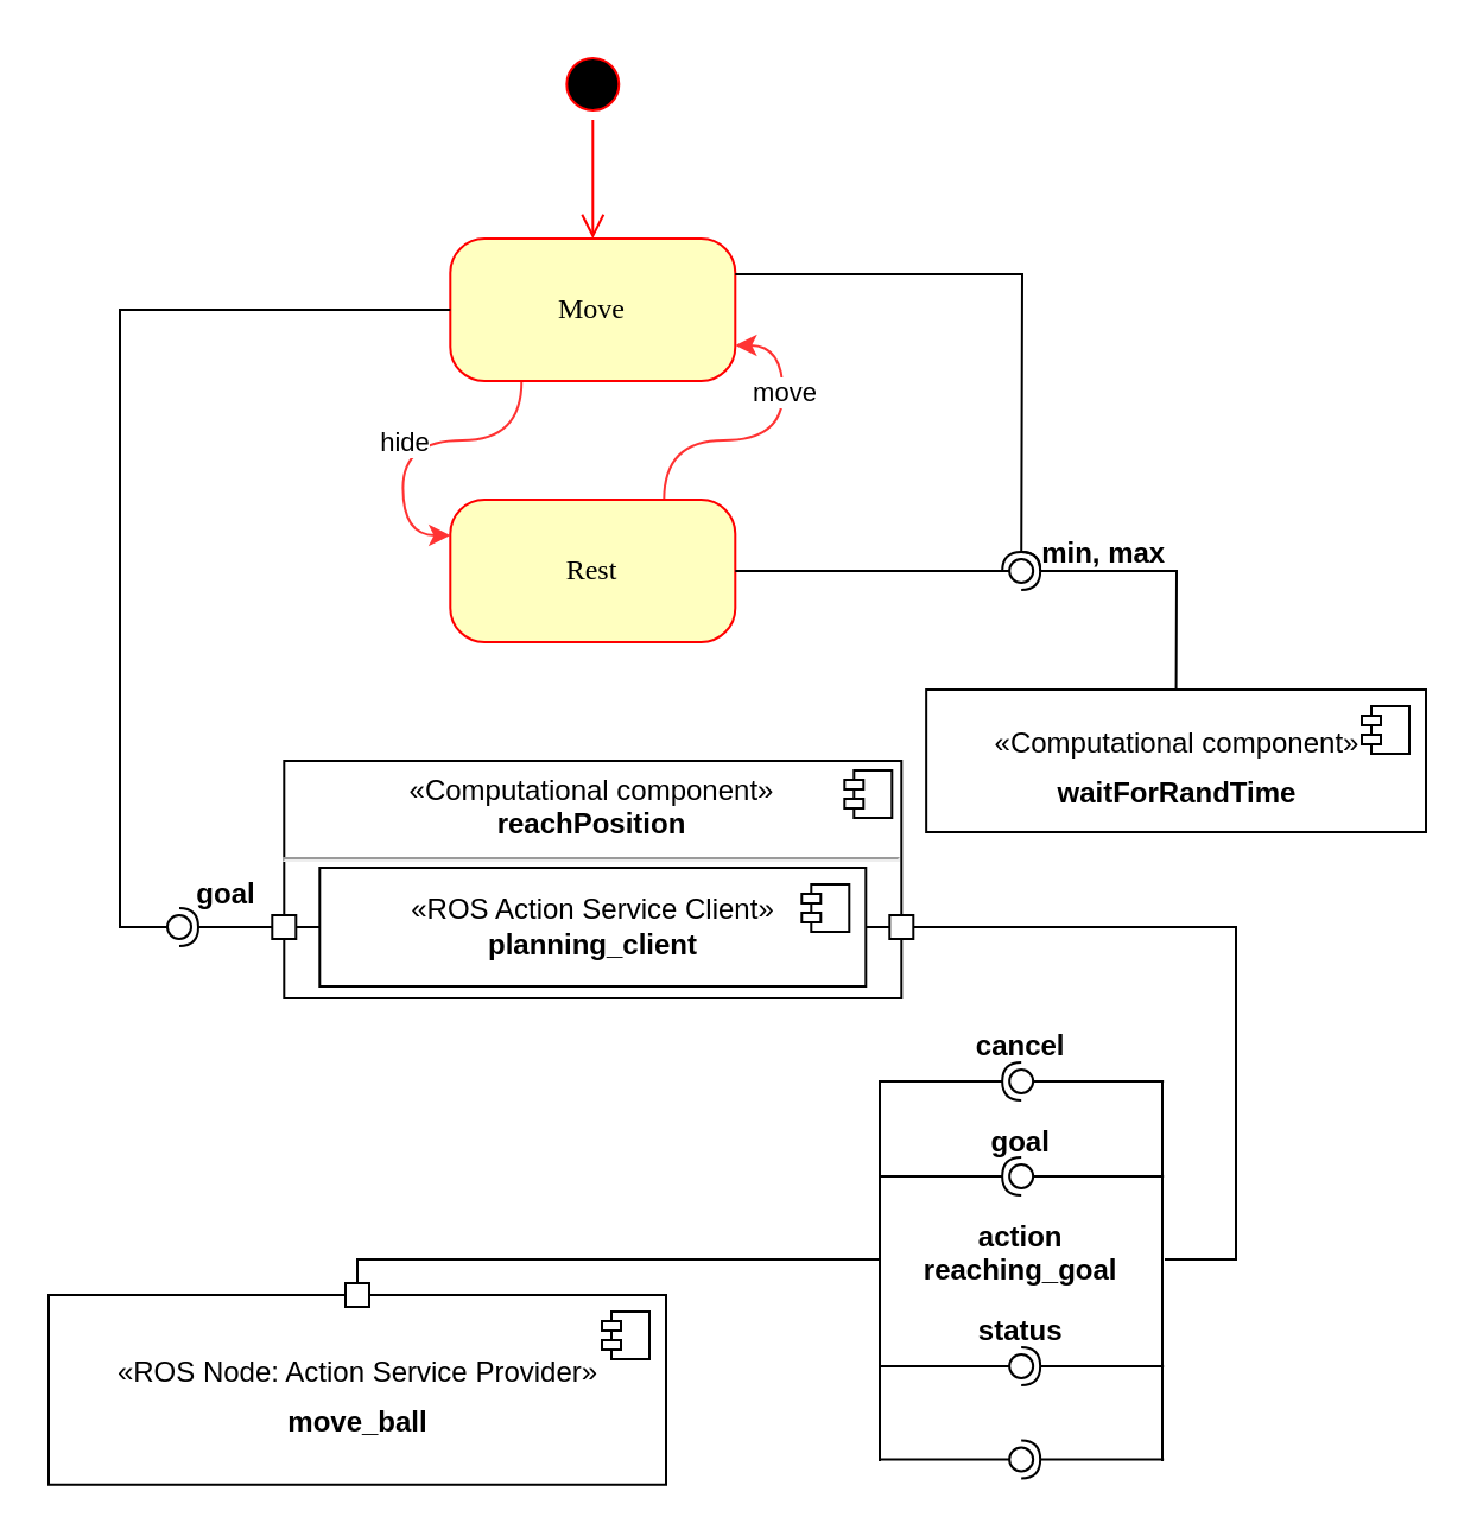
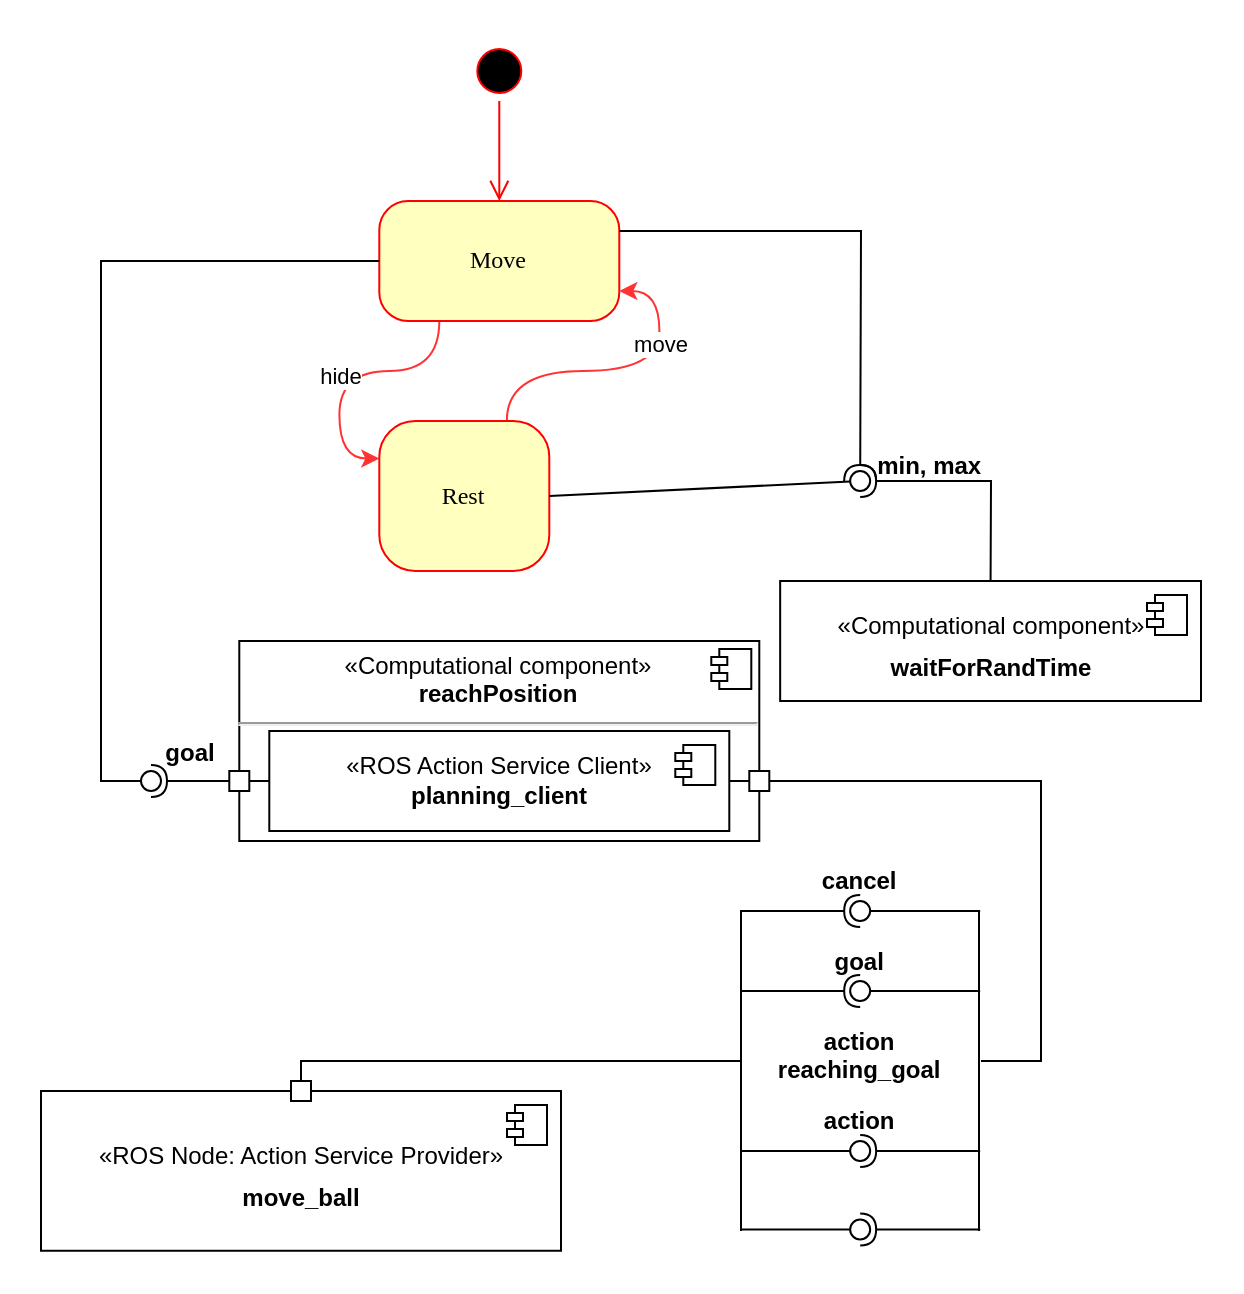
- <mxCell id="8" value="Rest" style="rounded=1;whiteSpace=wrap;html=1;arcSize=24;fillColor=#ffffc0;strokeColor=#ff0000;shadow=0;comic=0;labelBackgroundColor=none;fontFamily=Verdana;fontSize=12;fontColor=#000000;align=center;" parent="1" vertex="1"><mxGeometry x="189.15" y="210" width="120" height="60" as="geometry" /></mxCell>
+ <mxCell id="8" value="Rest" style="rounded=1;whiteSpace=wrap;html=1;arcSize=24;fillColor=#ffffc0;strokeColor=#ff0000;shadow=0;comic=0;labelBackgroundColor=none;fontFamily=Verdana;fontSize=12;fontColor=#000000;align=center;" parent="1" vertex="1"><mxGeometry x="189.15" y="210" width="85" height="75" as="geometry" /></mxCell>
- <mxCell id="27" value="status" style="text;align=center;fontStyle=1;verticalAlign=middle;spacingLeft=3;spacingRight=3;strokeColor=none;rotatable=0;points=[[0,0.5],[1,0.5]];portConstraint=eastwest;" parent="1" vertex="1"><mxGeometry x="414.58" y="549" width="30" height="21" as="geometry" /></mxCell>
+ <mxCell id="27" value="action" style="text;align=center;fontStyle=1;verticalAlign=middle;spacingLeft=3;spacingRight=3;strokeColor=none;rotatable=0;points=[[0,0.5],[1,0.5]];portConstraint=eastwest;" parent="1" vertex="1"><mxGeometry x="414.58" y="549" width="30" height="21" as="geometry" /></mxCell>
